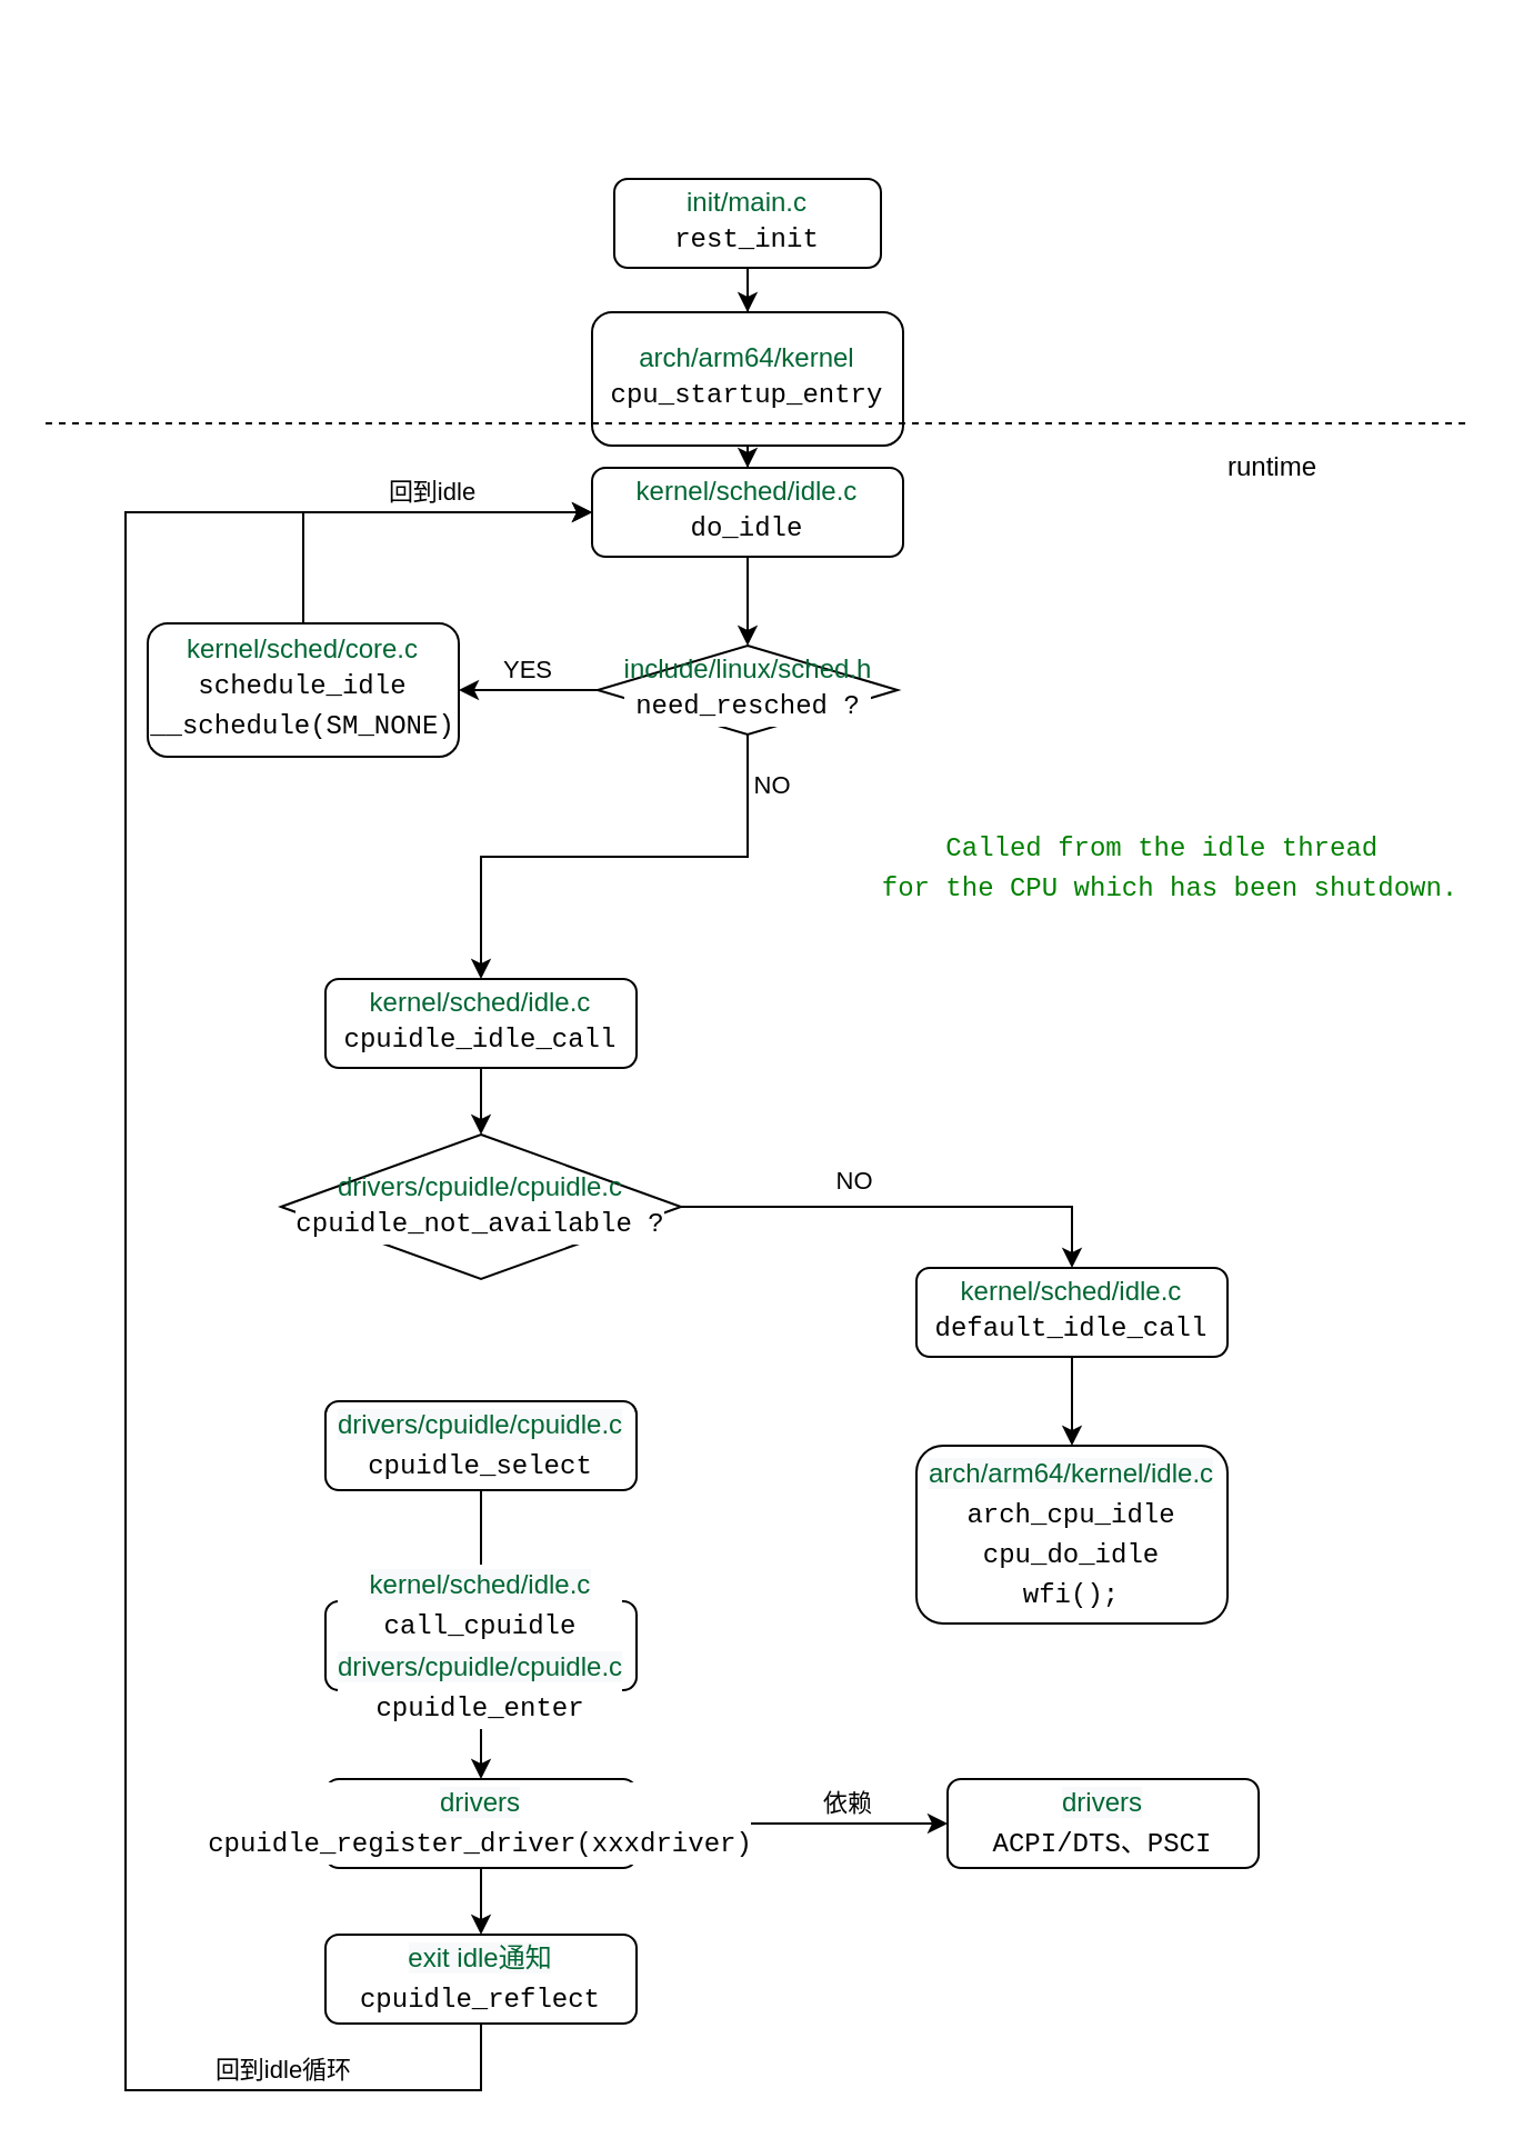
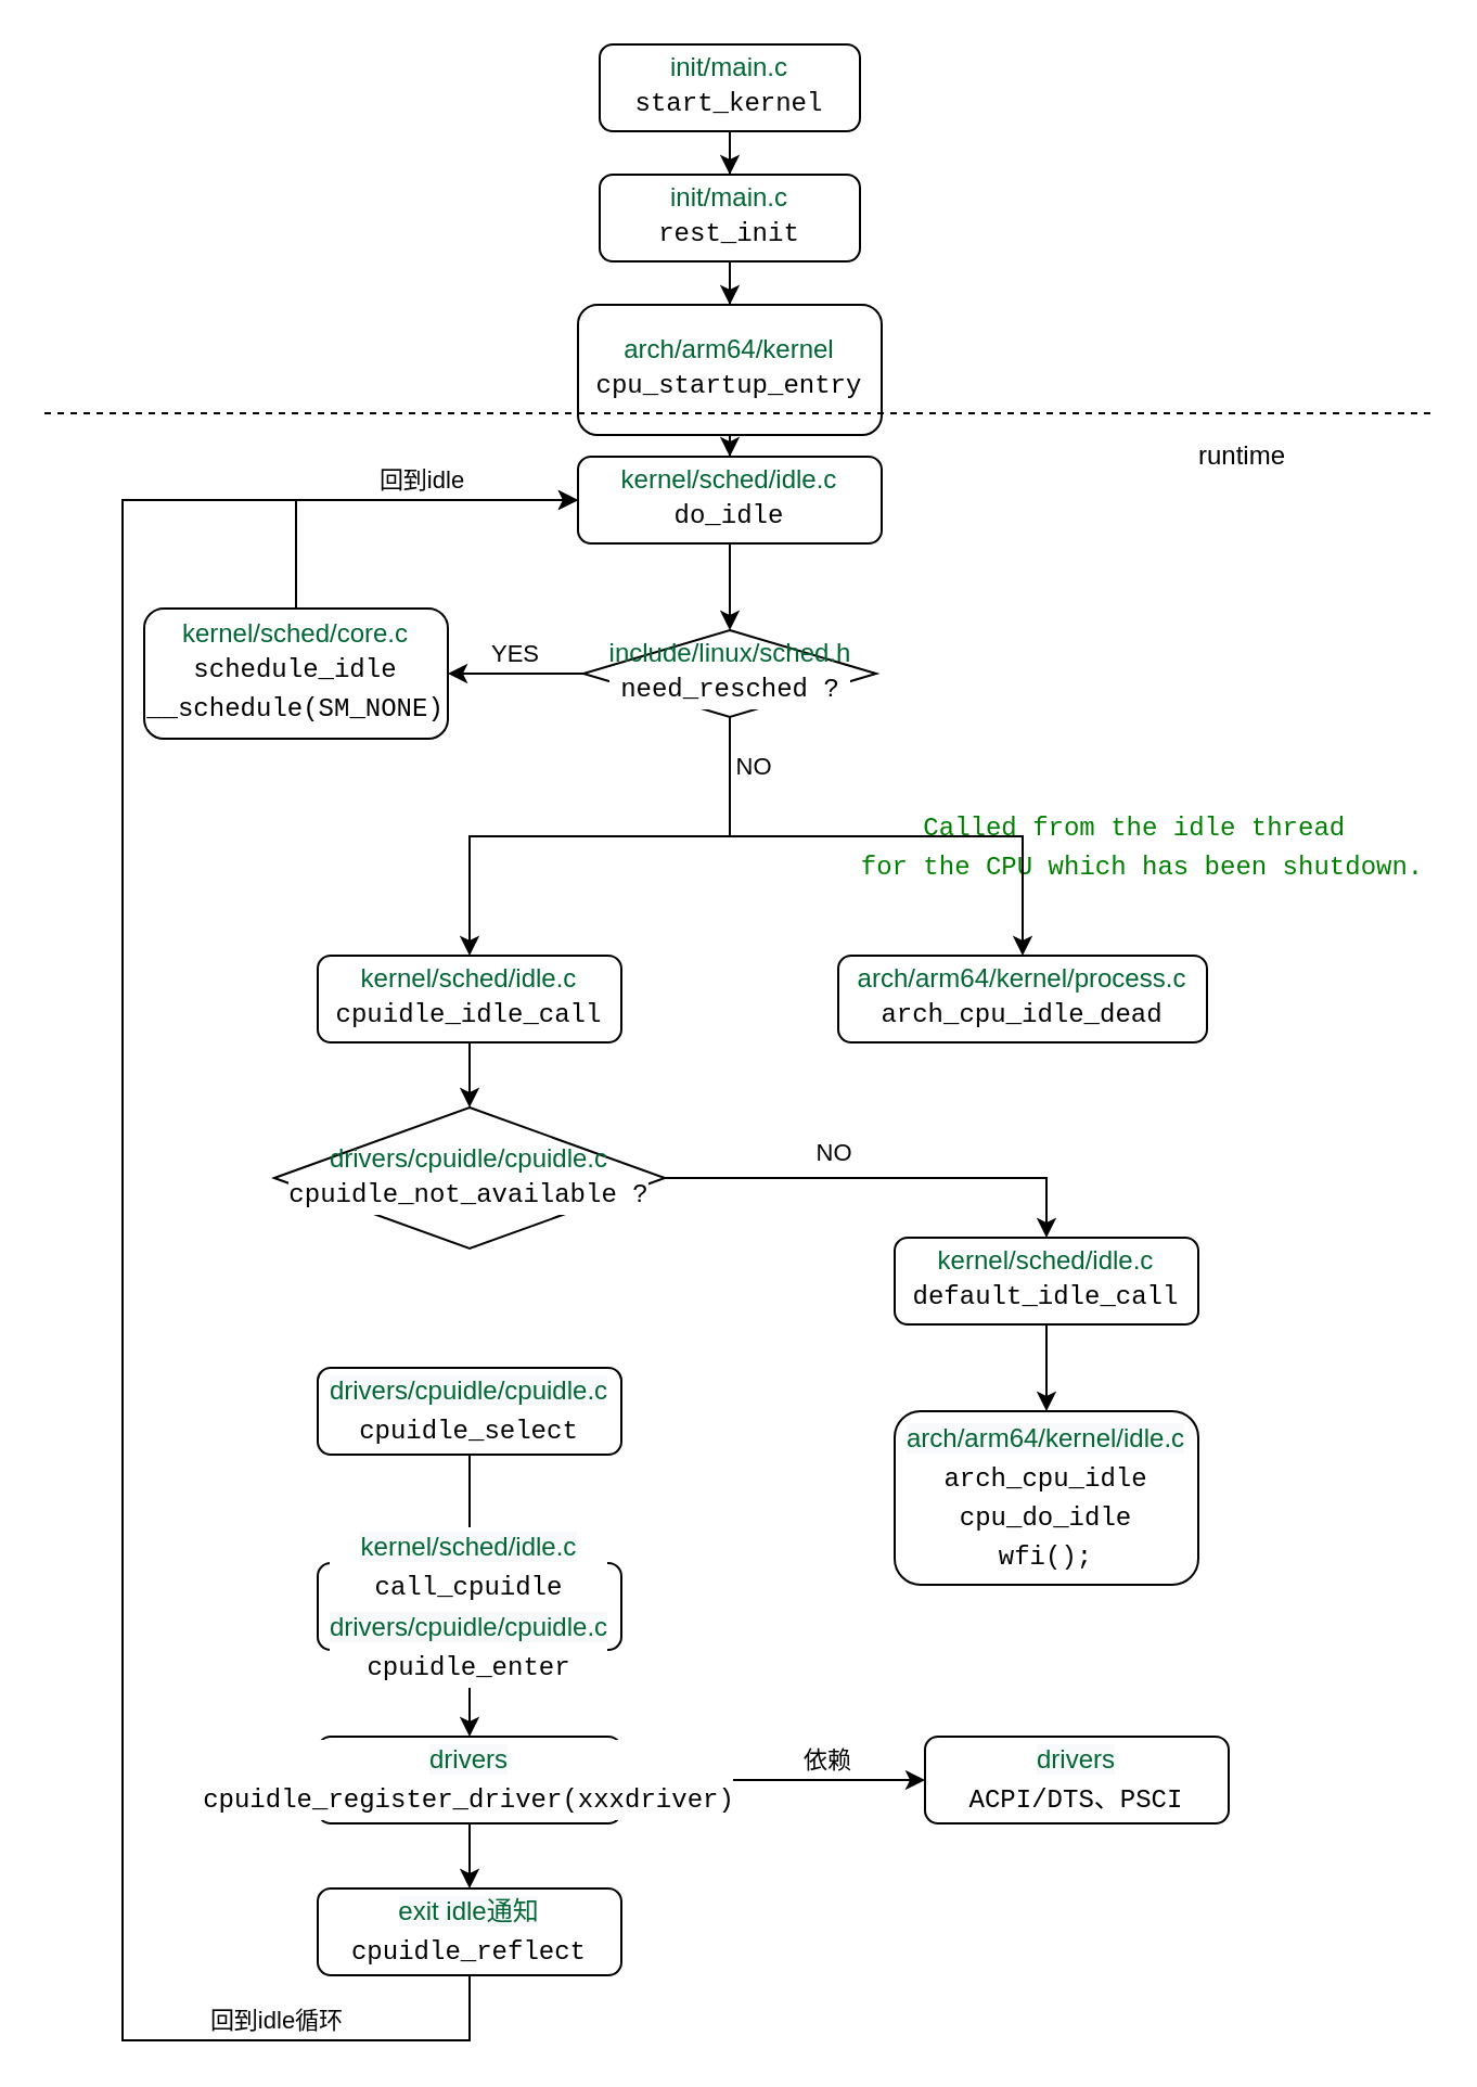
+ <mxCell id="3" value="&lt;font color=&quot;#006633&quot;&gt;init/main.c&lt;br /&gt;&lt;/font&gt;&lt;div style=&quot;background-color: rgb(255, 255, 255); font-family: Menlo, Monaco, &amp;quot;Courier New&amp;quot;, monospace; line-height: 18px;&quot;&gt;start_kernel&lt;/div&gt;" style="rounded=1;whiteSpace=wrap;html=1;" vertex="1" diagramName="RoundedRectangle" diagramCategory="general" parent="1"><mxGeometry x="276" y="20" width="120" height="40" as="geometry" /></mxCell>
+ <mxCell id="2" value="" style="edgeStyle=orthogonalEdgeStyle;rounded=0;orthogonalLoop=1;jettySize=auto;html=1;" edge="1" parent="1" source="3" target="5"><mxGeometry relative="1" as="geometry" /></mxCell>
+ <mxCell id="14" style="edgeStyle=orthogonalEdgeStyle;rounded=0;orthogonalLoop=1;jettySize=auto;html=1;exitX=0.5;exitY=1;exitDx=0;exitDy=0;fontFamily=Helvetica;" edge="1" parent="1" source="21" target="10"><mxGeometry relative="1" as="geometry" /></mxCell>
+ <mxCell id="10" value="&lt;font color=&quot;#006633&quot;&gt;arch/arm64/kernel/process.c&lt;br /&gt;&lt;/font&gt;&lt;div style=&quot;background-color: rgb(255, 255, 255); font-family: Menlo, Monaco, &amp;quot;Courier New&amp;quot;, monospace; line-height: 18px;&quot;&gt;&lt;div style=&quot;line-height: 18px;&quot;&gt;&lt;div style=&quot;line-height: 18px;&quot;&gt;&lt;span style&gt;arch_cpu_idle_dead&lt;/span&gt;&lt;/div&gt;&lt;/div&gt;&lt;/div&gt;" style="rounded=1;whiteSpace=wrap;html=1;" vertex="1" diagramName="RoundedRectangle" diagramCategory="general" parent="1"><mxGeometry x="386" y="440" width="170" height="40" as="geometry" /></mxCell>
